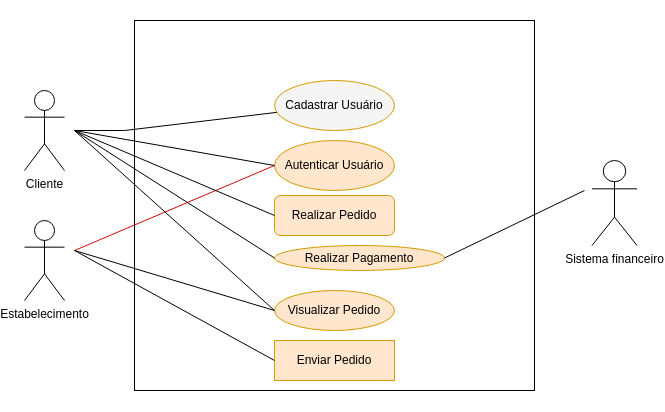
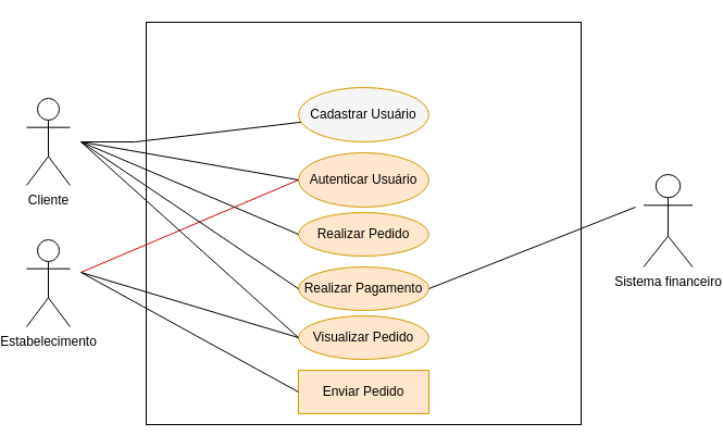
- <mxCell id="12" value="Realizar Pedido" style="whiteSpace=wrap;html=1;fillColor=#ffe6cc;strokeColor=#d79b00;rounded=1;" vertex="1" parent="1"><mxGeometry x="270" y="195" width="120" height="40" as="geometry" /></mxCell>
+ <mxCell id="12" value="Realizar Pedido" style="ellipse;whiteSpace=wrap;html=1;fillColor=#ffe6cc;strokeColor=#d79b00;" vertex="1" parent="1"><mxGeometry x="270" y="195" width="120" height="40" as="geometry" /></mxCell>
- <mxCell id="11" value="Realizar Pagamento" style="ellipse;whiteSpace=wrap;html=1;fillColor=#ffe6cc;strokeColor=#d79b00;" vertex="1" parent="1"><mxGeometry x="270" y="245" width="170" height="25" as="geometry" /></mxCell>
+ <mxCell id="11" value="Realizar Pagamento" style="ellipse;whiteSpace=wrap;html=1;fillColor=#ffe6cc;strokeColor=#d79b00;" vertex="1" parent="1"><mxGeometry x="270" y="245" width="120" height="40" as="geometry" /></mxCell>
